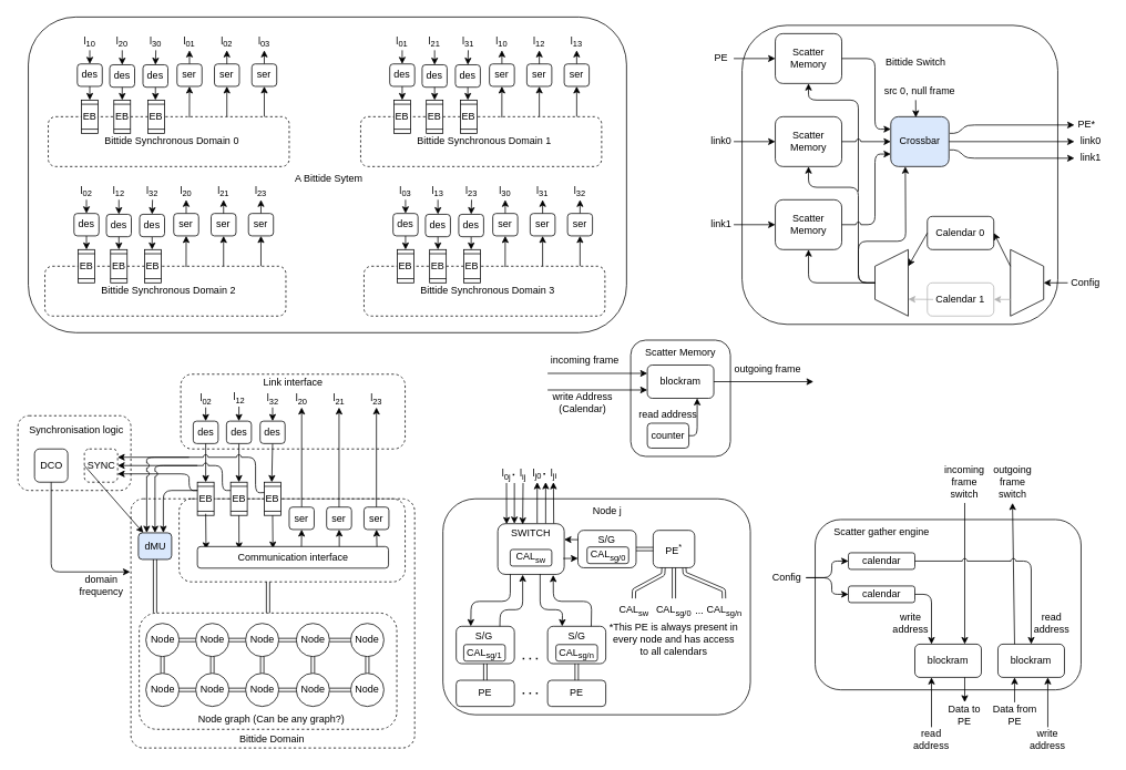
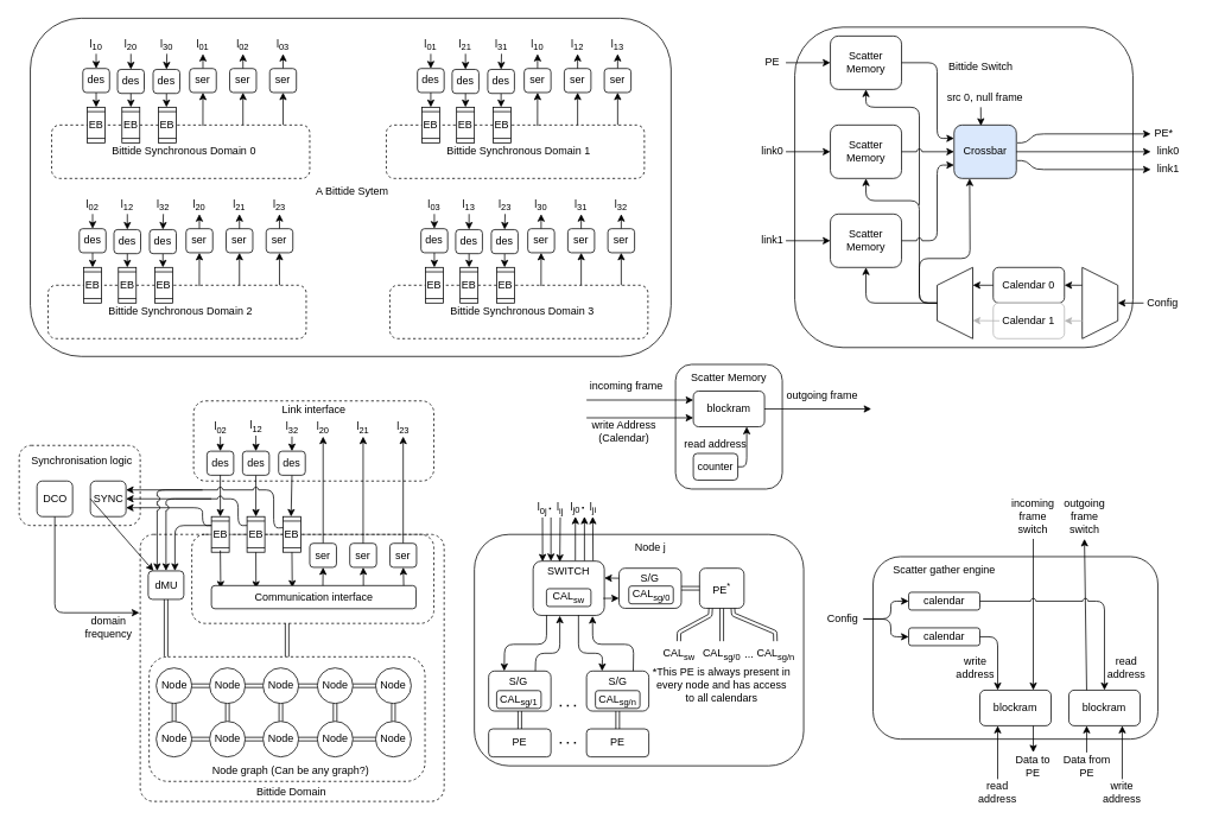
- <mxCell id="258" value="Calendar 0" style="rounded=1;whiteSpace=wrap;html=1;" parent="1" vertex="1"><mxGeometry x="1115" y="260" width="80" height="40" as="geometry" /></mxCell>
+ <mxCell id="258" value="Calendar 0" style="rounded=1;whiteSpace=wrap;html=1;" parent="1" vertex="1"><mxGeometry x="1115" y="300" width="80" height="40" as="geometry" /></mxCell>
- <mxCell id="210" value="SYNC" style="rounded=1;whiteSpace=wrap;html=1;dashed=1;" parent="1" vertex="1"><mxGeometry x="100.5" y="540" width="40" height="40" as="geometry" /></mxCell>
+ <mxCell id="210" value="SYNC" style="rounded=1;whiteSpace=wrap;html=1;" parent="1" vertex="1"><mxGeometry x="100.5" y="540" width="40" height="40" as="geometry" /></mxCell>
- <mxCell id="251" value="dMU" style="rounded=1;whiteSpace=wrap;html=1;fillColor=#dae8fc;" parent="1" vertex="1"><mxGeometry x="165.5" y="641" width="40" height="32" as="geometry" /></mxCell>
+ <mxCell id="251" value="dMU" style="rounded=1;whiteSpace=wrap;html=1;" parent="1" vertex="1"><mxGeometry x="165.5" y="641" width="40" height="32" as="geometry" /></mxCell>
